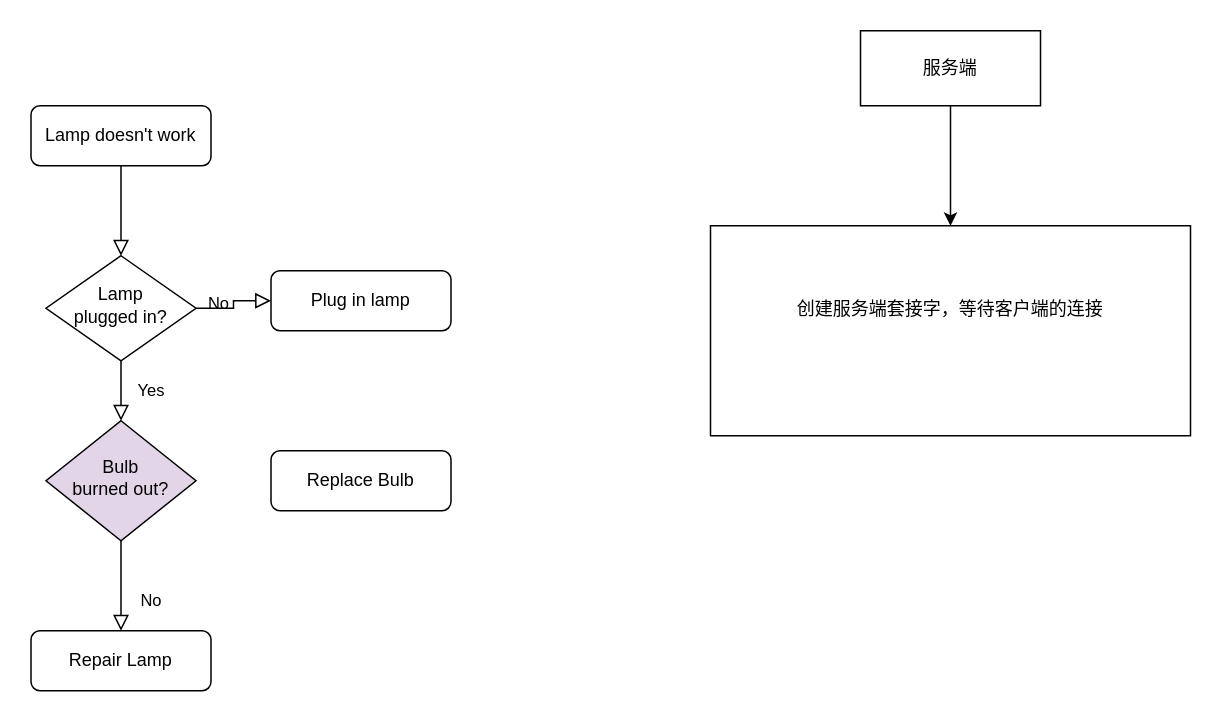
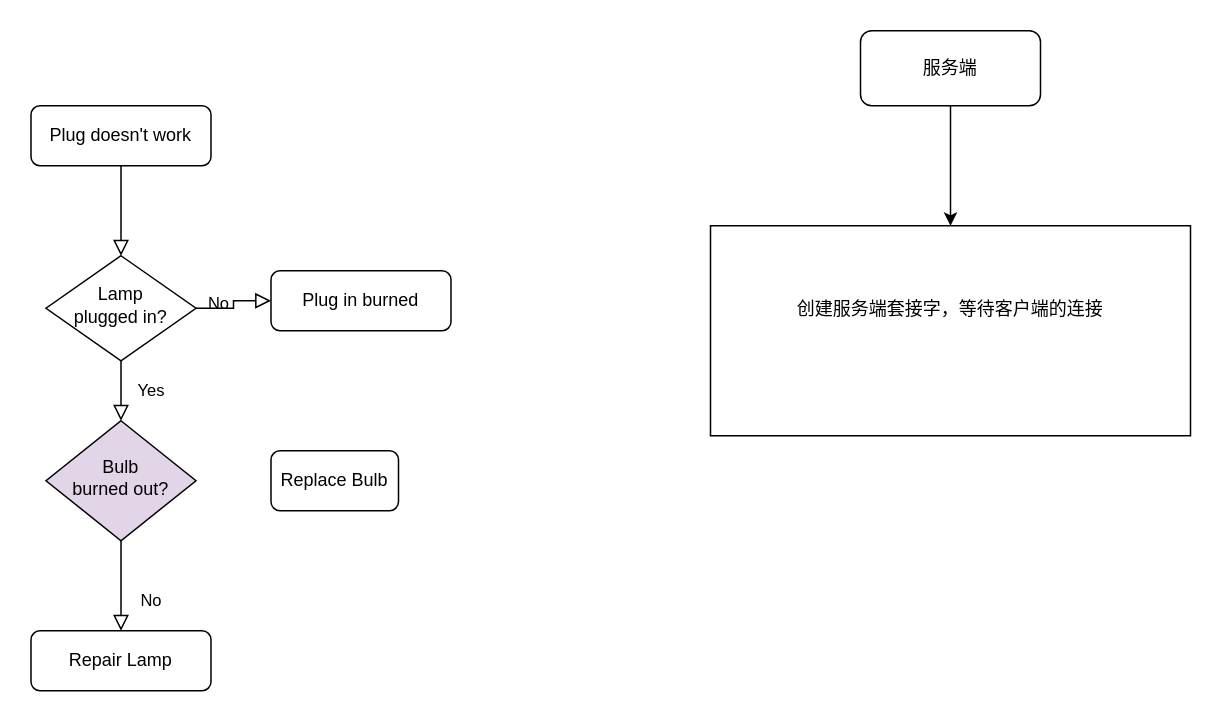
- <mxCell id="12" value="服务端" style="whiteSpace=wrap;html=1;rounded=0;" vertex="1" parent="1"><mxGeometry x="573" y="20" width="120" height="50" as="geometry" /></mxCell>
+ <mxCell id="12" value="服务端" style="rounded=1;whiteSpace=wrap;html=1;" vertex="1" parent="1"><mxGeometry x="573" y="20" width="120" height="50" as="geometry" /></mxCell>
- <mxCell id="3" value="Lamp doesn't work" style="rounded=1;whiteSpace=wrap;html=1;fontSize=12;glass=0;strokeWidth=1;shadow=0;" parent="1" vertex="1"><mxGeometry x="20" y="70" width="120" height="40" as="geometry" /></mxCell>
+ <mxCell id="3" value="Plug doesn't work" style="rounded=1;whiteSpace=wrap;html=1;fontSize=12;glass=0;strokeWidth=1;shadow=0;" parent="1" vertex="1"><mxGeometry x="20" y="70" width="120" height="40" as="geometry" /></mxCell>
- <mxCell id="7" value="Plug in lamp" style="rounded=1;whiteSpace=wrap;html=1;fontSize=12;glass=0;strokeWidth=1;shadow=0;" parent="1" vertex="1"><mxGeometry x="180" y="180" width="120" height="40" as="geometry" /></mxCell>
+ <mxCell id="7" value="Plug in burned" style="rounded=1;whiteSpace=wrap;html=1;fontSize=12;glass=0;strokeWidth=1;shadow=0;" parent="1" vertex="1"><mxGeometry x="180" y="180" width="120" height="40" as="geometry" /></mxCell>
- <mxCell id="11" value="Replace Bulb" style="rounded=1;whiteSpace=wrap;html=1;fontSize=12;glass=0;strokeWidth=1;shadow=0;" parent="1" vertex="1"><mxGeometry x="180" y="300" width="120" height="40" as="geometry" /></mxCell>
+ <mxCell id="11" value="Replace Bulb" style="rounded=1;whiteSpace=wrap;html=1;fontSize=12;glass=0;strokeWidth=1;shadow=0;" parent="1" vertex="1"><mxGeometry x="180" y="300" width="85" height="40" as="geometry" /></mxCell>
